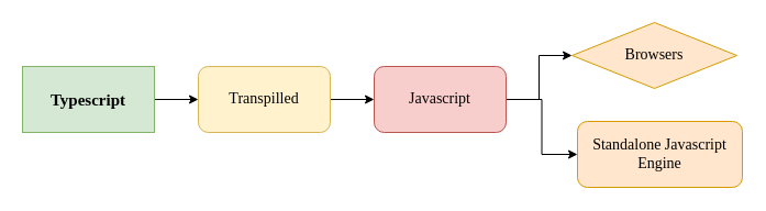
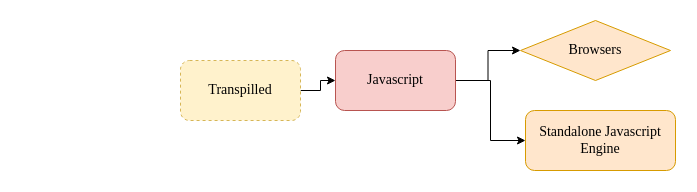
- <mxCell id="3" value="&lt;b&gt;&lt;font style=&quot;font-size: 15px&quot;&gt;Typescript&lt;/font&gt;&lt;/b&gt;" style="rounded=0;whiteSpace=wrap;html=1;fillColor=#d5e8d4;strokeColor=#82b366;fontFamily=Verdana;" vertex="1" parent="1"><mxGeometry x="20" y="60" width="120" height="60" as="geometry" /></mxCell>
- <mxCell id="2" style="edgeStyle=orthogonalEdgeStyle;rounded=0;orthogonalLoop=1;jettySize=auto;html=1;exitX=1;exitY=0.5;exitDx=0;exitDy=0;fontFamily=Verdana;" edge="1" parent="1" source="3" target="5"><mxGeometry relative="1" as="geometry" /></mxCell>
- <mxCell id="5" value="&lt;font face=&quot;Verdana&quot; style=&quot;font-size: 14px&quot;&gt;Transpilled&lt;/font&gt;" style="rounded=1;whiteSpace=wrap;html=1;fillColor=#fff2cc;strokeColor=#d6b656;" vertex="1" parent="1"><mxGeometry x="180" y="60" width="120" height="60" as="geometry" /></mxCell>
+ <mxCell id="5" value="&lt;font face=&quot;Verdana&quot; style=&quot;font-size: 14px&quot;&gt;Transpilled&lt;/font&gt;" style="rounded=1;whiteSpace=wrap;html=1;fillColor=#fff2cc;strokeColor=#d6b656;dashed=1;" vertex="1" parent="1"><mxGeometry x="180" y="60" width="120" height="60" as="geometry" /></mxCell>
- <mxCell id="8" value="&lt;font face=&quot;Verdana&quot; style=&quot;font-size: 14px&quot;&gt;Javascript&lt;/font&gt;" style="rounded=1;whiteSpace=wrap;html=1;fillColor=#f8cecc;strokeColor=#b85450;" vertex="1" parent="1"><mxGeometry x="340" y="60" width="120" height="60" as="geometry" /></mxCell>
+ <mxCell id="8" value="&lt;font face=&quot;Verdana&quot; style=&quot;font-size: 14px&quot;&gt;Javascript&lt;/font&gt;" style="rounded=1;whiteSpace=wrap;html=1;fillColor=#f8cecc;strokeColor=#b85450;" vertex="1" parent="1"><mxGeometry x="335" y="50" width="120" height="60" as="geometry" /></mxCell>
